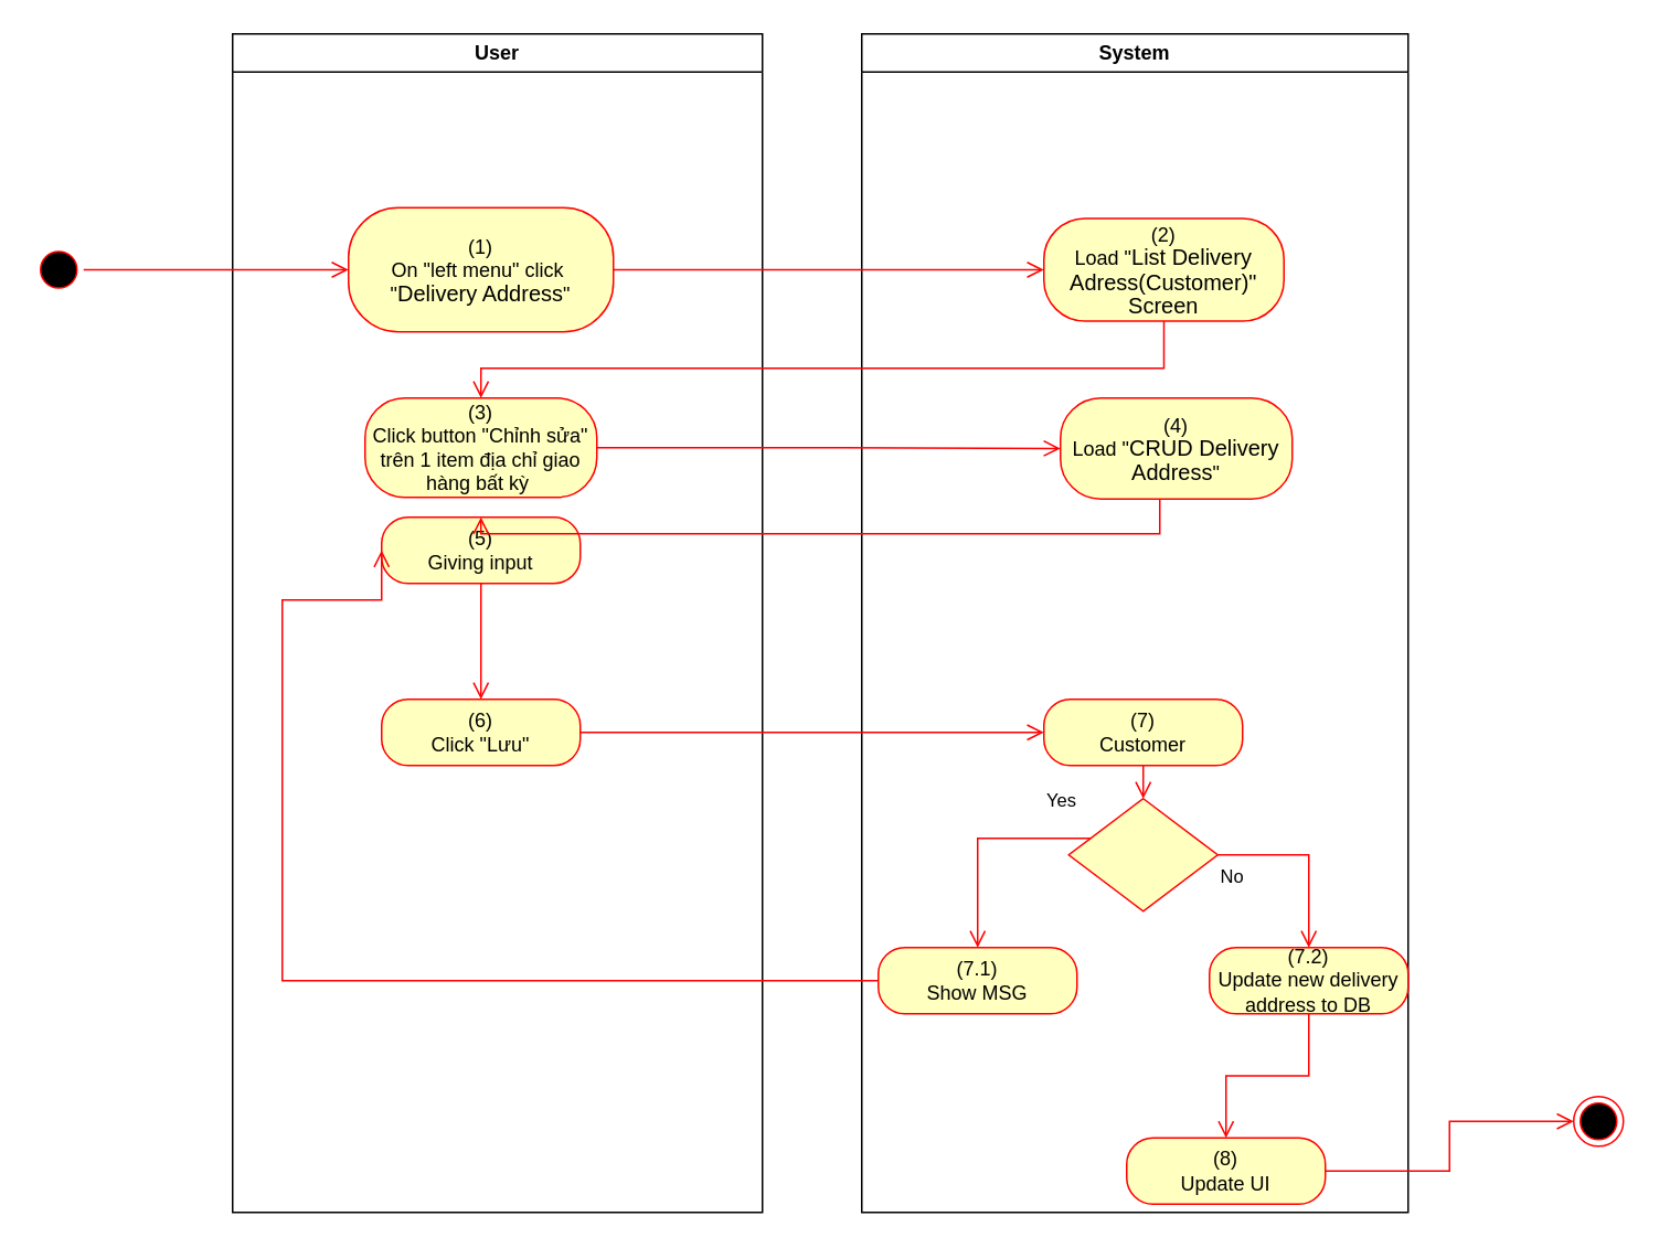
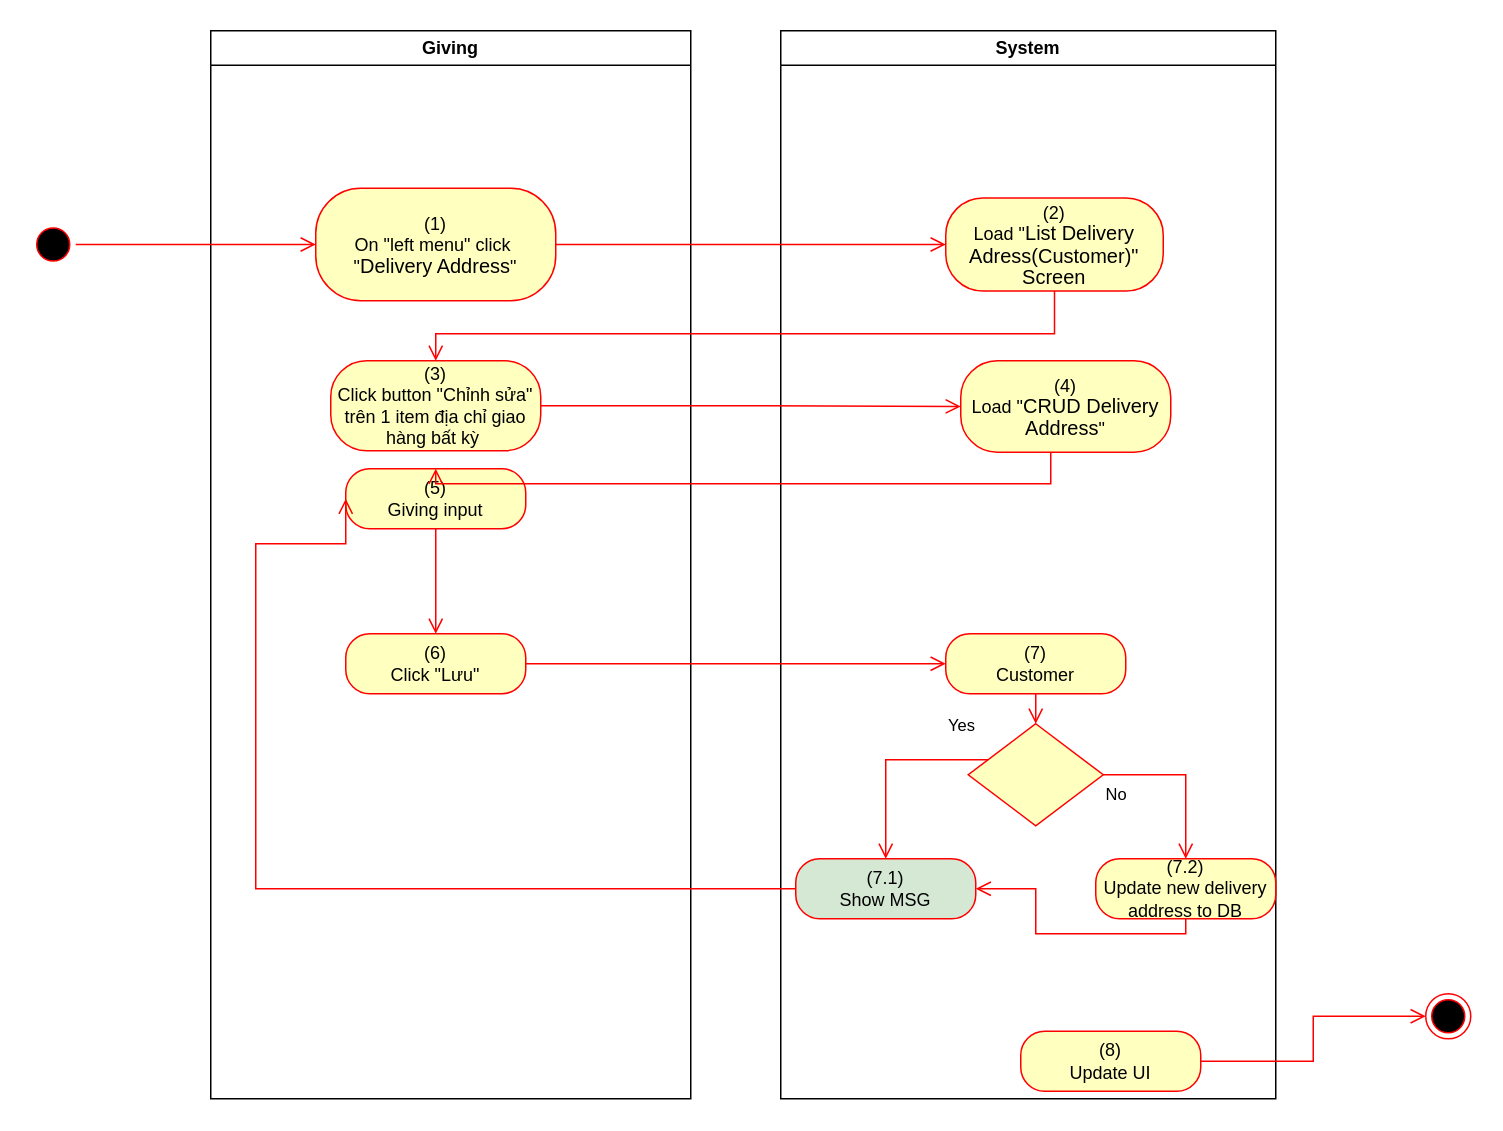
- <mxCell id="2" value="User" style="swimlane;whiteSpace=wrap" vertex="1" parent="1"><mxGeometry x="140" y="20" width="320" height="712" as="geometry"><mxRectangle x="120" y="128" width="60" height="23" as="alternateBounds" /></mxGeometry></mxCell>
+ <mxCell id="2" value="Giving" style="swimlane;whiteSpace=wrap" vertex="1" parent="1"><mxGeometry x="140" y="20" width="320" height="712" as="geometry"><mxRectangle x="120" y="128" width="60" height="23" as="alternateBounds" /></mxGeometry></mxCell>
- <mxCell id="17" value="(7.1)&lt;br&gt;Show MSG" style="rounded=1;whiteSpace=wrap;html=1;arcSize=40;fontColor=#000000;fillColor=#ffffc0;strokeColor=#ff0000;" vertex="1" parent="8"><mxGeometry x="10" y="552" width="120" height="40" as="geometry" /></mxCell>
+ <mxCell id="17" value="(7.1)&lt;br&gt;Show MSG" style="rounded=1;whiteSpace=wrap;html=1;arcSize=40;fontColor=#000000;fillColor=#d5e8d4;strokeColor=#ff0000;" vertex="1" parent="8"><mxGeometry x="10" y="552" width="120" height="40" as="geometry" /></mxCell>
- <mxCell id="16" value="" style="edgeStyle=orthogonalEdgeStyle;html=1;verticalAlign=bottom;endArrow=open;endSize=8;strokeColor=#ff0000;rounded=0;exitX=0.5;exitY=1;exitDx=0;exitDy=0;entryX=0.5;entryY=0;entryDx=0;entryDy=0;" edge="1" parent="8" source="14" target="15"><mxGeometry relative="1" as="geometry"><mxPoint x="170" y="642" as="targetPoint" /></mxGeometry></mxCell>
+ <mxCell id="16" value="" style="edgeStyle=orthogonalEdgeStyle;html=1;verticalAlign=bottom;endArrow=open;endSize=8;strokeColor=#ff0000;rounded=0;exitX=0.5;exitY=1;exitDx=0;exitDy=0;" edge="1" parent="8" source="14" target="17"><mxGeometry relative="1" as="geometry"><mxPoint x="170" y="642" as="targetPoint" /></mxGeometry></mxCell>
